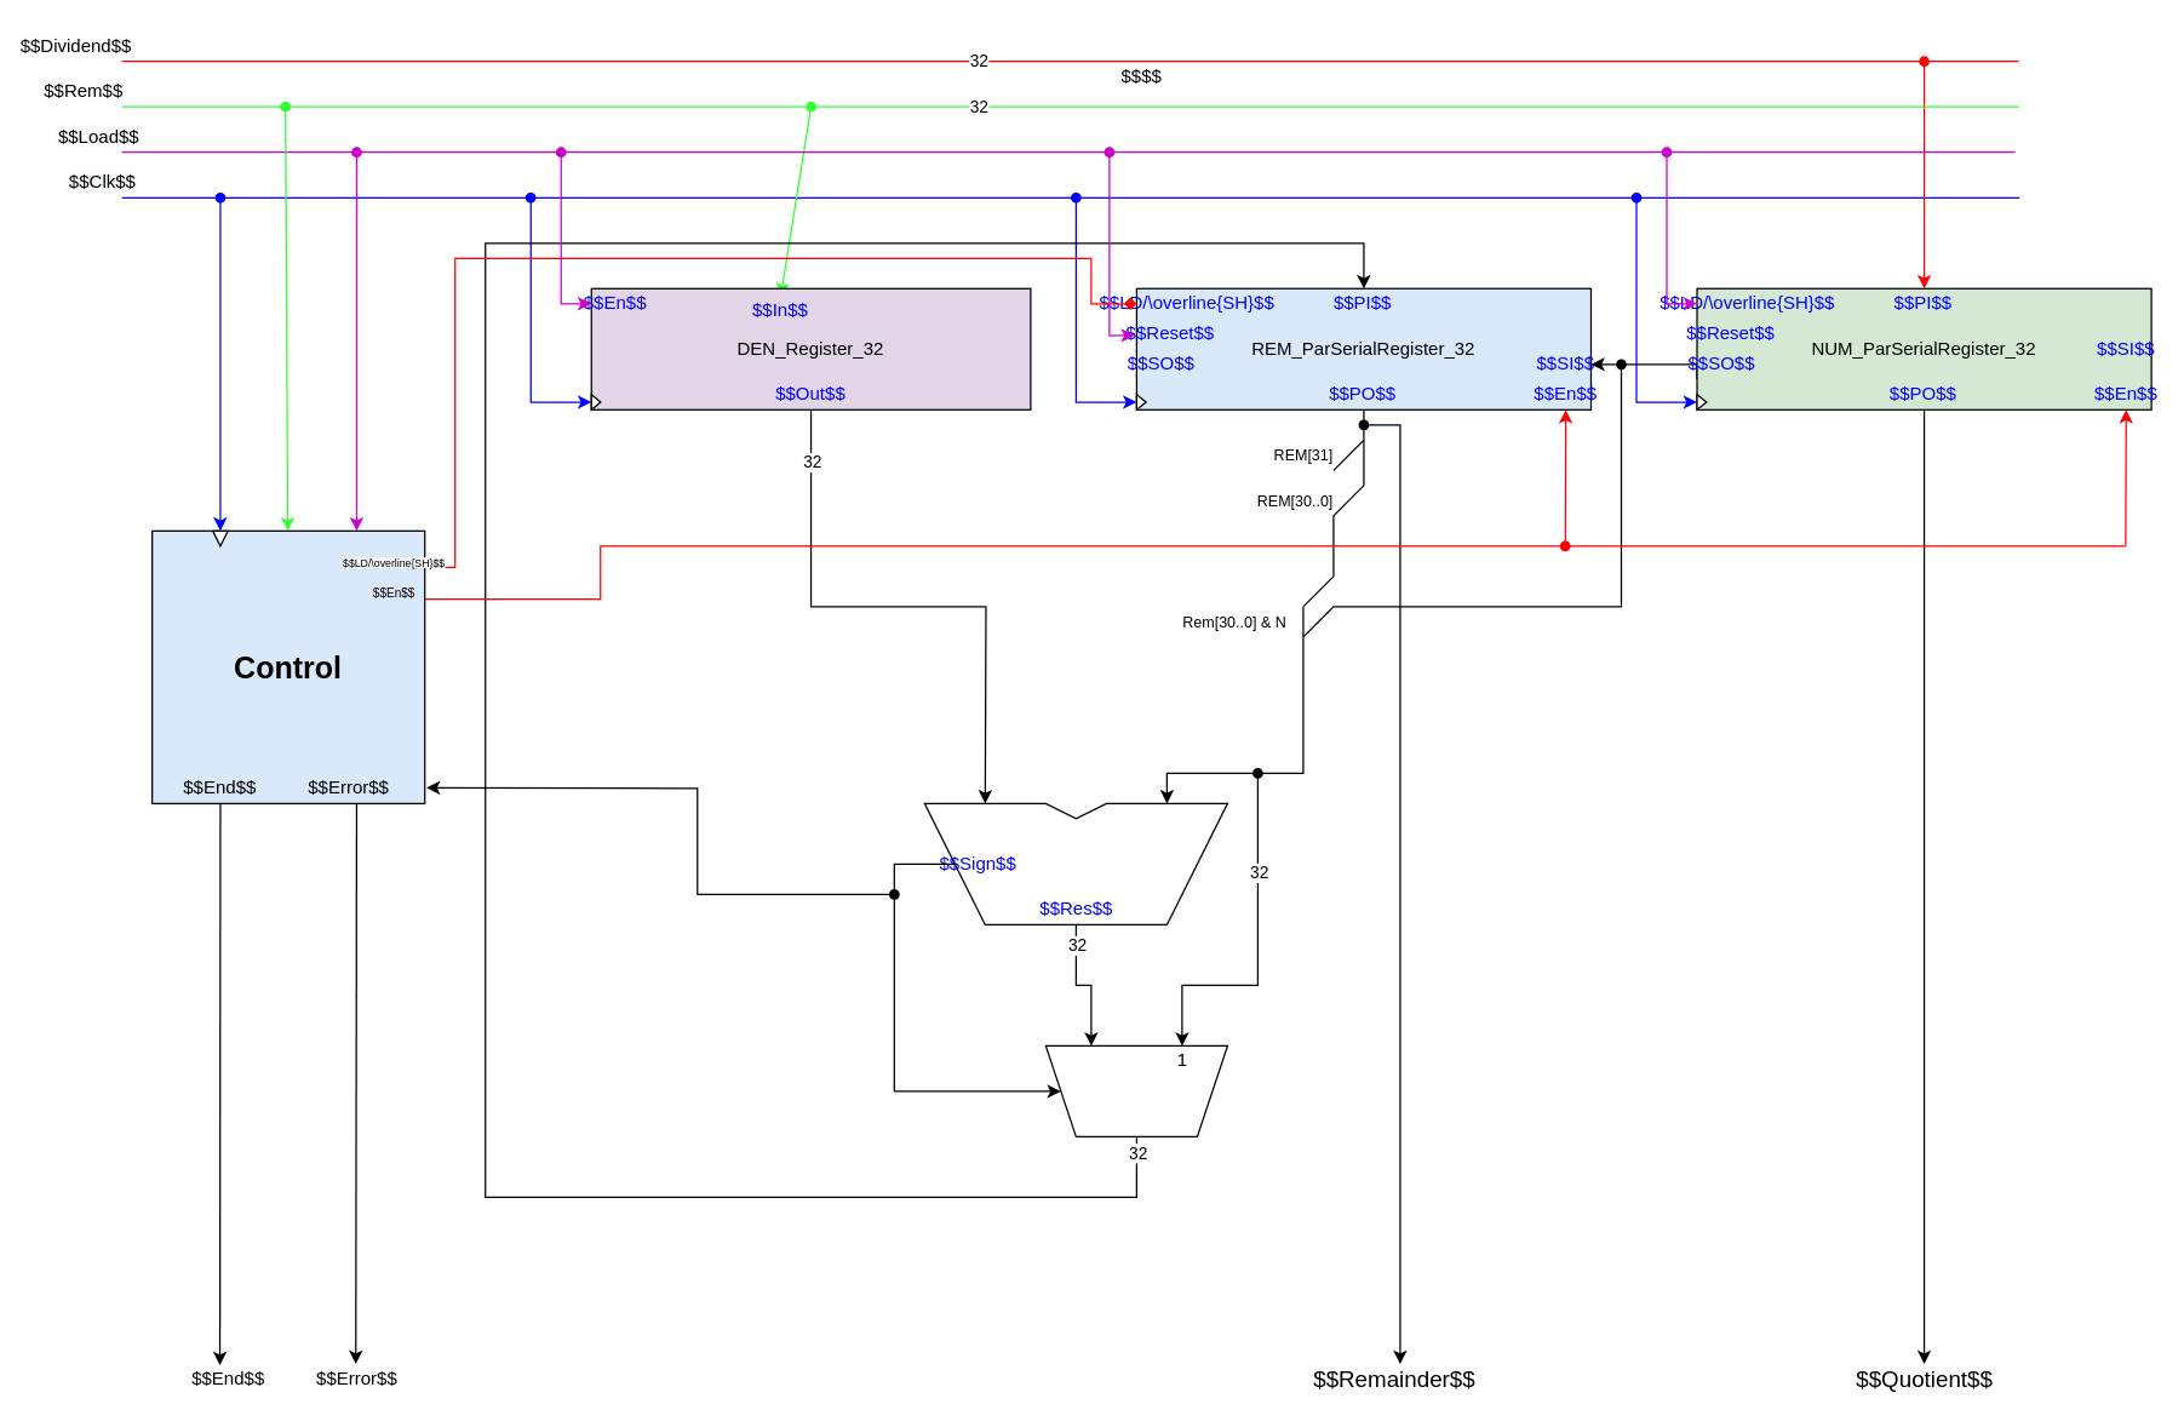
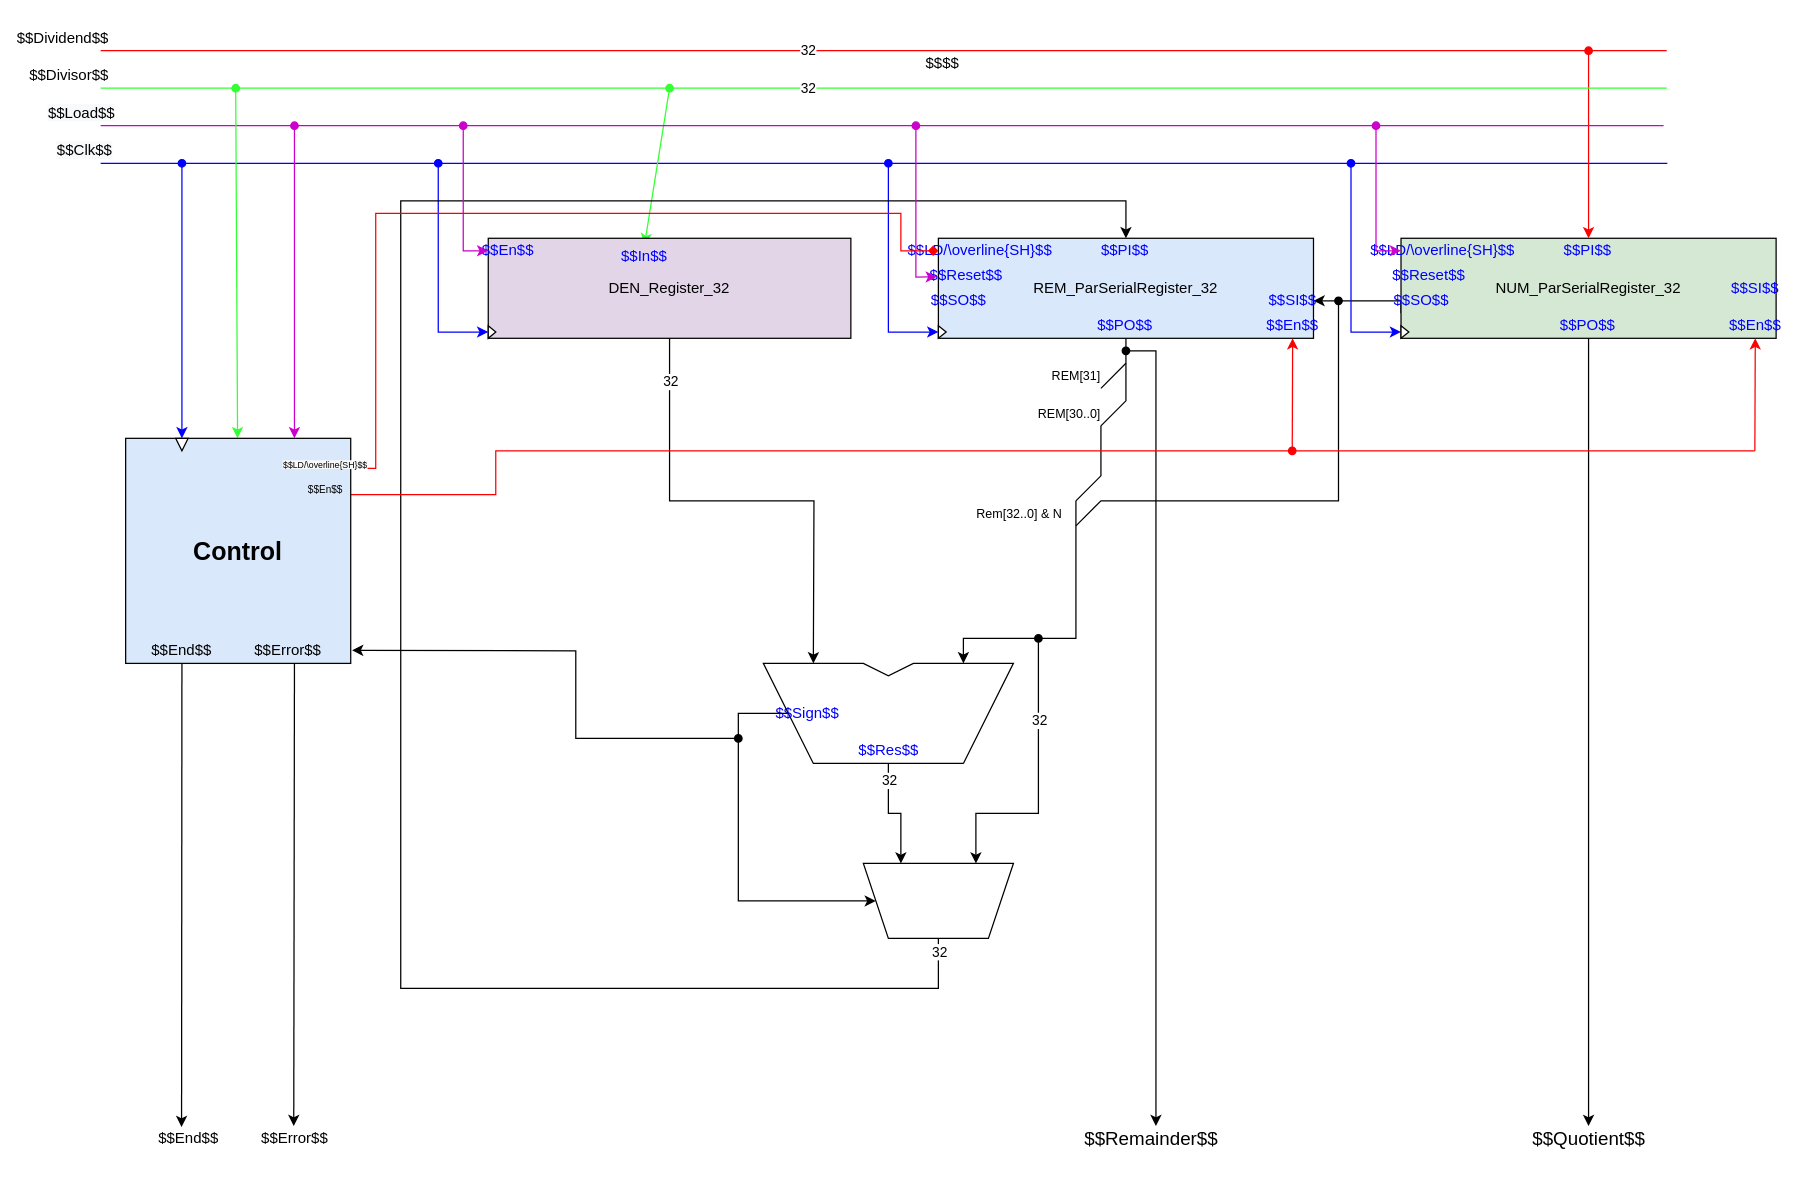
- <mxCell id="63" value="&lt;span&gt;$$Rem$$&lt;/span&gt;" style="text;html=1;strokeColor=none;fillColor=none;align=center;verticalAlign=middle;whiteSpace=wrap;rounded=0;" parent="1" vertex="1"><mxGeometry x="30" y="50" width="50" height="20" as="geometry" /></mxCell>
+ <mxCell id="63" value="&lt;span&gt;$$Divisor$$&lt;/span&gt;" style="text;html=1;strokeColor=none;fillColor=none;align=center;verticalAlign=middle;whiteSpace=wrap;rounded=0;" parent="1" vertex="1"><mxGeometry x="30" y="50" width="50" height="20" as="geometry" /></mxCell>
- <mxCell id="70" value="&lt;span style=&quot;color: rgb(0 , 0 , 255)&quot;&gt;$$Out$$&lt;/span&gt;" style="text;html=1;strokeColor=none;fillColor=none;align=center;verticalAlign=middle;whiteSpace=wrap;rounded=0;" parent="66" vertex="1"><mxGeometry x="128.888" y="60" width="32.222" height="20" as="geometry" /></mxCell>
- <mxCell id="56" value="&lt;font style=&quot;font-size: 10px&quot;&gt;Rem[30..0] &amp;amp; N&lt;/font&gt;" style="text;html=1;strokeColor=none;fillColor=none;align=center;verticalAlign=middle;whiteSpace=wrap;rounded=0;" parent="1" vertex="1"><mxGeometry x="770" y="400" width="90" height="20" as="geometry" /></mxCell>
+ <mxCell id="56" value="&lt;font style=&quot;font-size: 10px&quot;&gt;Rem[32..0] &amp;amp; N&lt;/font&gt;" style="text;html=1;strokeColor=none;fillColor=none;align=center;verticalAlign=middle;whiteSpace=wrap;rounded=0;" parent="1" vertex="1"><mxGeometry x="770" y="400" width="90" height="20" as="geometry" /></mxCell>
- <mxCell id="49" value="1" style="text;html=1;align=center;verticalAlign=middle;resizable=0;points=[];autosize=1;" parent="1" vertex="1"><mxGeometry x="770" y="690" width="20" height="20" as="geometry" /></mxCell>
